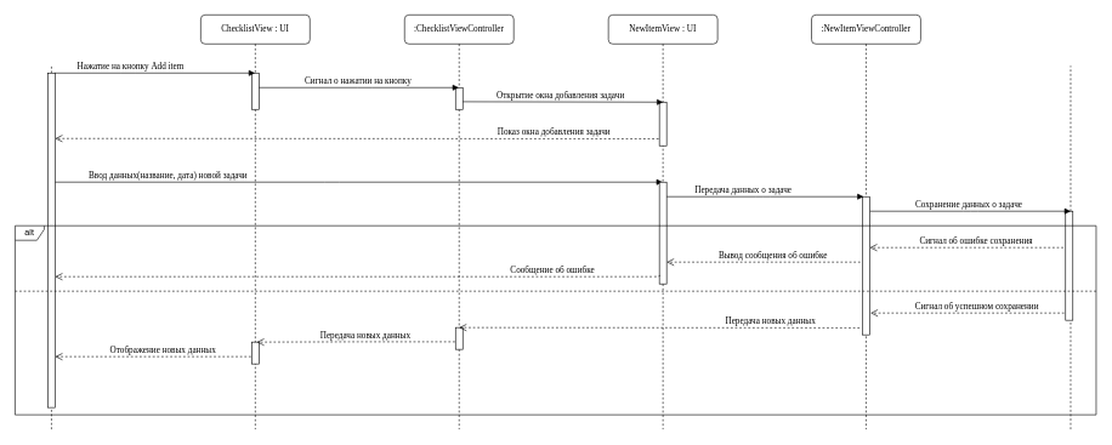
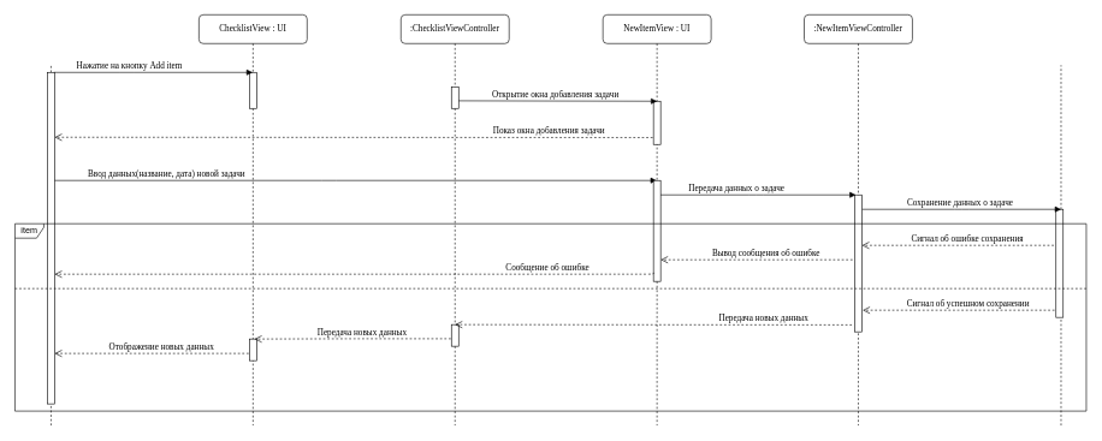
- <mxCell id="5" value="Сигнал о нажатии на кнопку" style="html=1;verticalAlign=bottom;endArrow=block;labelBackgroundColor=none;fontFamily=Verdana;fontSize=12;edgeStyle=elbowEdgeStyle;elbow=vertical;" parent="1" source="4" target="2" edge="1"><mxGeometry x="0.075" y="-10" relative="1" as="geometry"><mxPoint x="380" y="120" as="sourcePoint" /><mxPoint x="445" y="120" as="targetPoint" /><Array as="points"><mxPoint x="500" y="120" /></Array><mxPoint x="-10" y="-10" as="offset" /></mxGeometry></mxCell>
- <mxCell id="33" value="alt" style="shape=umlFrame;whiteSpace=wrap;html=1;width=40;height=20;" parent="1" vertex="1"><mxGeometry x="20" y="310" width="1485" height="260" as="geometry" /></mxCell>
+ <mxCell id="33" value="item" style="shape=umlFrame;whiteSpace=wrap;html=1;width=40;height=20;" parent="1" vertex="1"><mxGeometry x="20" y="310" width="1485" height="260" as="geometry" /></mxCell>
